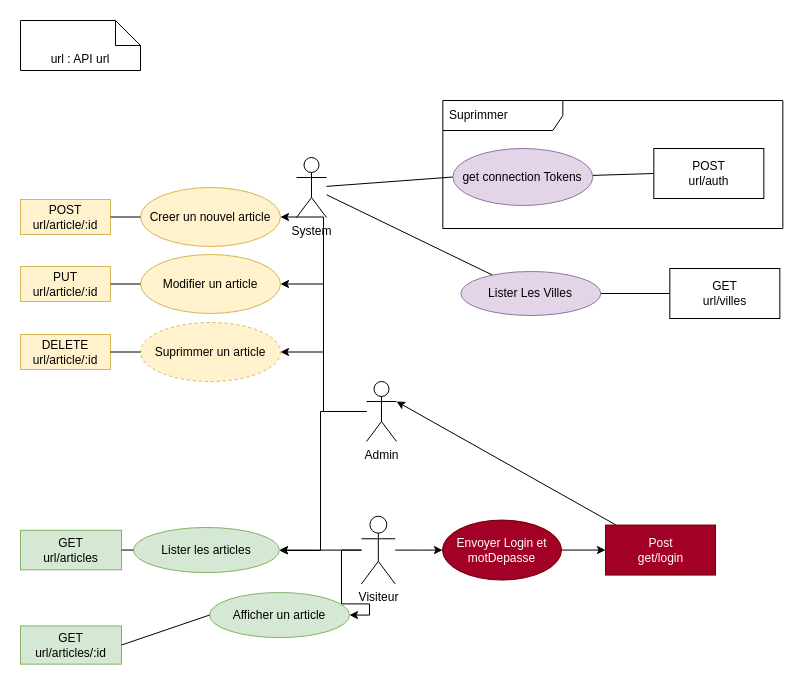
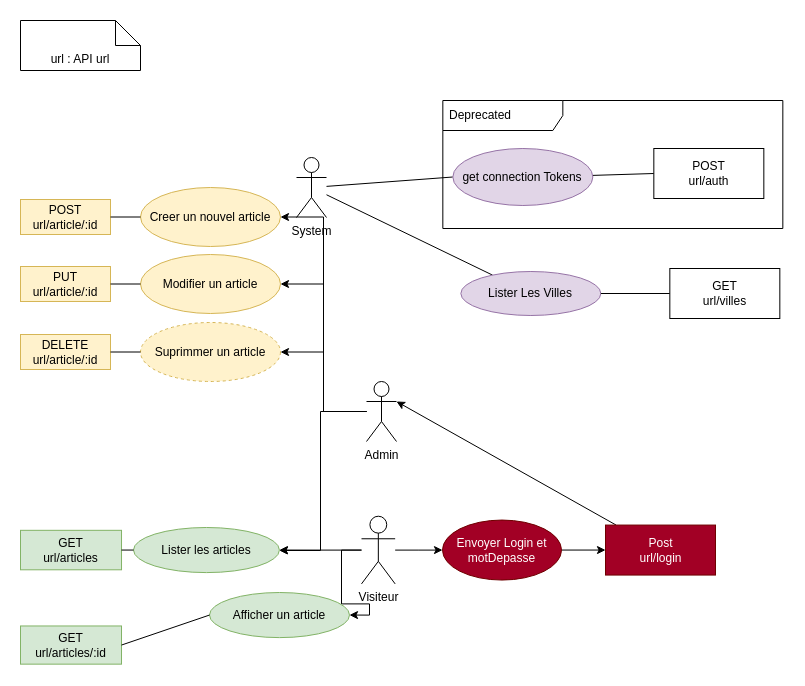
- <mxCell id="21" value="Suprimmer" style="shape=umlFrame;whiteSpace=wrap;html=1;width=120;height=30;boundedLbl=1;verticalAlign=middle;align=left;spacingLeft=5;" parent="1" vertex="1"><mxGeometry x="442.33" y="100" width="340" height="128" as="geometry" /></mxCell>
+ <mxCell id="21" value="Deprecated" style="shape=umlFrame;whiteSpace=wrap;html=1;width=120;height=30;boundedLbl=1;verticalAlign=middle;align=left;spacingLeft=5;" parent="1" vertex="1"><mxGeometry x="442.33" y="100" width="340" height="128" as="geometry" /></mxCell>
- <mxCell id="15" value="&lt;div&gt;Post&lt;/div&gt;&lt;div&gt;get/login&lt;br&gt;&lt;/div&gt;" style="html=1;fillColor=#a20025;fontColor=#ffffff;strokeColor=#6F0000;" parent="1" vertex="1"><mxGeometry x="605" y="524.56" width="110" height="50" as="geometry" /></mxCell>
+ <mxCell id="15" value="&lt;div&gt;Post&lt;/div&gt;&lt;div&gt;url/login&lt;br&gt;&lt;/div&gt;" style="html=1;fillColor=#a20025;fontColor=#ffffff;strokeColor=#6F0000;" parent="1" vertex="1"><mxGeometry x="605" y="524.56" width="110" height="50" as="geometry" /></mxCell>
